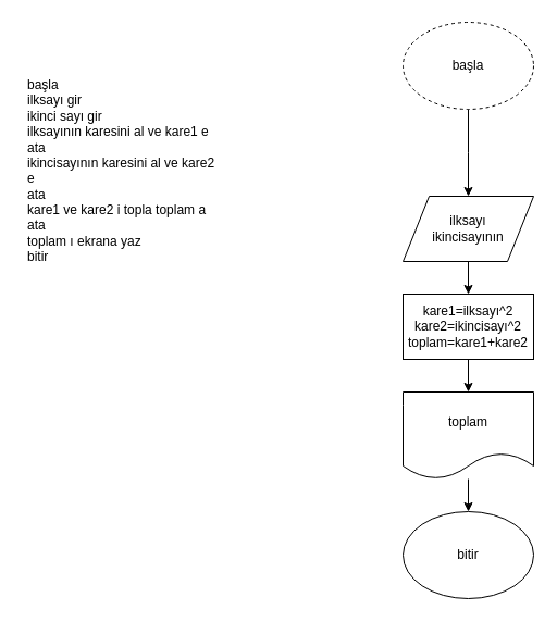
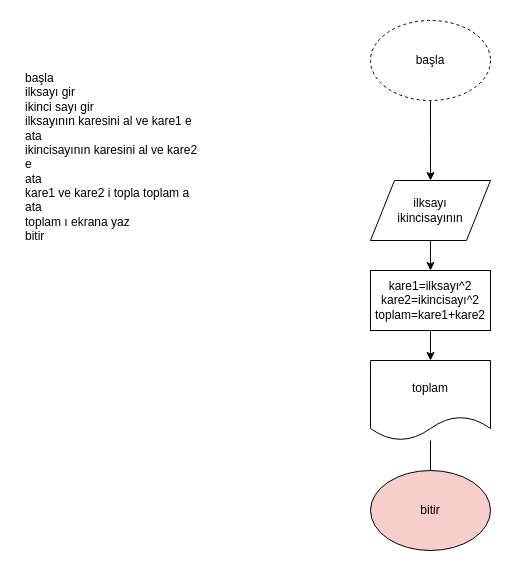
- <mxCell id="9" style="edgeStyle=orthogonalEdgeStyle;rounded=0;orthogonalLoop=1;jettySize=auto;html=1;entryX=0.5;entryY=0;entryDx=0;entryDy=0;" edge="1" parent="1" source="10" target="11"><mxGeometry relative="1" as="geometry" /></mxCell>
+ <mxCell id="9" style="edgeStyle=orthogonalEdgeStyle;rounded=0;orthogonalLoop=1;jettySize=auto;html=1;entryX=0.5;entryY=0;entryDx=0;entryDy=0;endArrow=none;" edge="1" parent="1" source="10" target="11"><mxGeometry relative="1" as="geometry" /></mxCell>
- <mxCell id="11" value="bitir" style="ellipse;whiteSpace=wrap;html=1;" vertex="1" parent="1"><mxGeometry x="370" y="470" width="120" height="80" as="geometry" /></mxCell>
+ <mxCell id="11" value="bitir" style="ellipse;whiteSpace=wrap;html=1;fillColor=#f8cecc;" vertex="1" parent="1"><mxGeometry x="370" y="470" width="120" height="80" as="geometry" /></mxCell>
